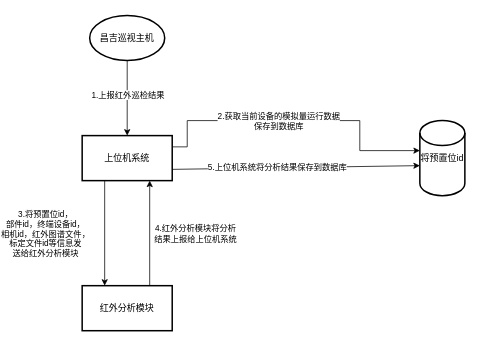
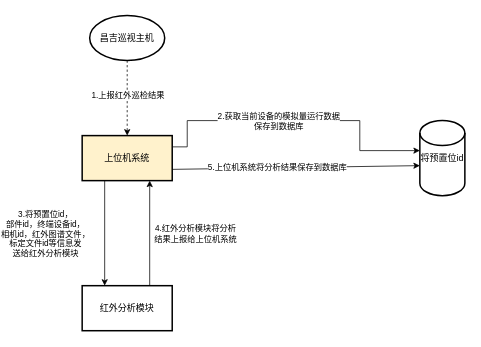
- <mxCell id="2" value="" style="edgeStyle=orthogonalEdgeStyle;rounded=0;orthogonalLoop=1;jettySize=auto;html=1;" edge="1" parent="1" source="4" target="11"><mxGeometry relative="1" as="geometry" /></mxCell>
+ <mxCell id="2" value="" style="edgeStyle=orthogonalEdgeStyle;rounded=0;orthogonalLoop=1;jettySize=auto;html=1;dashed=1;" edge="1" parent="1" source="4" target="11"><mxGeometry relative="1" as="geometry" /></mxCell>
- <mxCell id="11" value="上位机系统" style="whiteSpace=wrap;html=1;strokeWidth=2;" vertex="1" parent="1"><mxGeometry x="20" y="180" width="120" height="60" as="geometry" /></mxCell>
+ <mxCell id="11" value="上位机系统" style="whiteSpace=wrap;html=1;strokeWidth=2;fillColor=#fff2cc;" vertex="1" parent="1"><mxGeometry x="20" y="180" width="120" height="60" as="geometry" /></mxCell>
